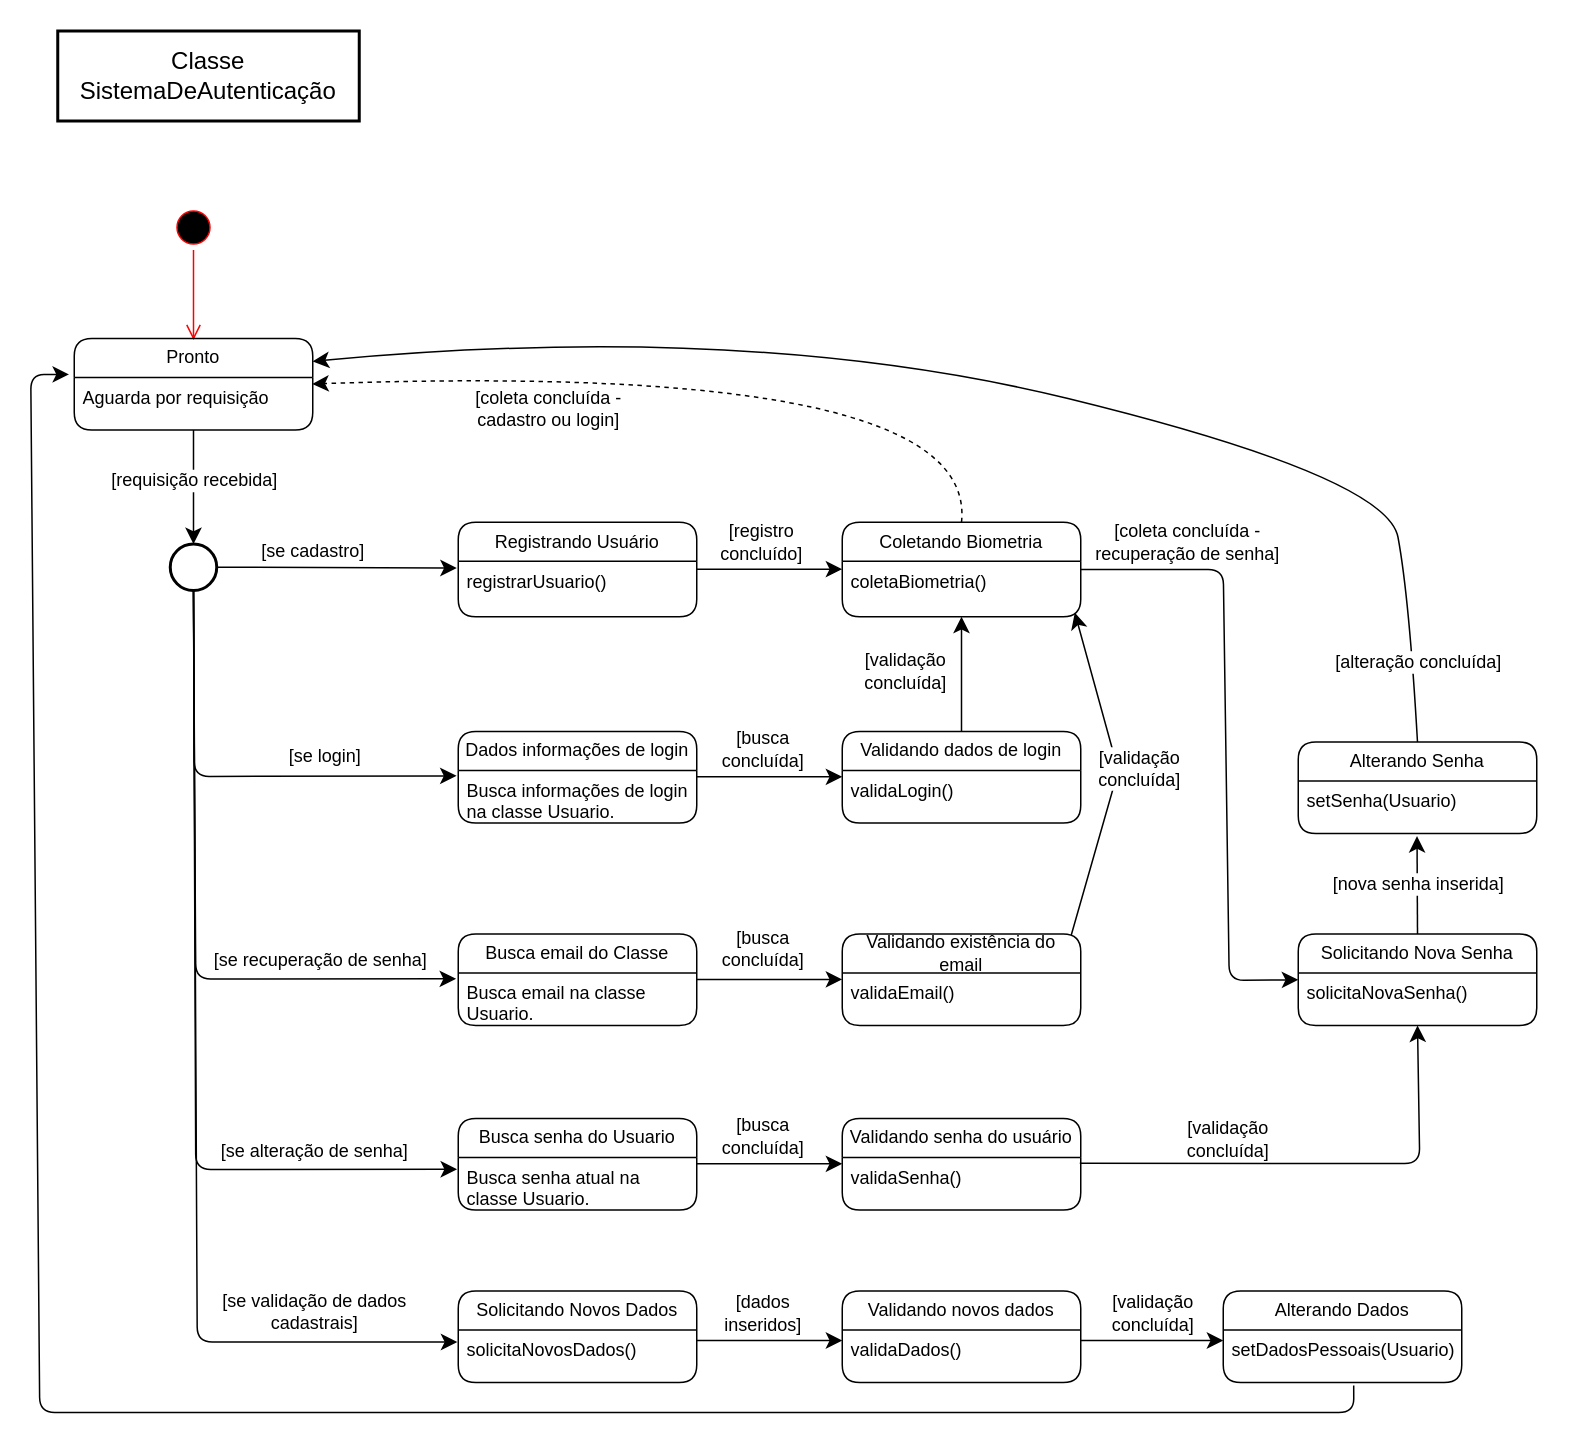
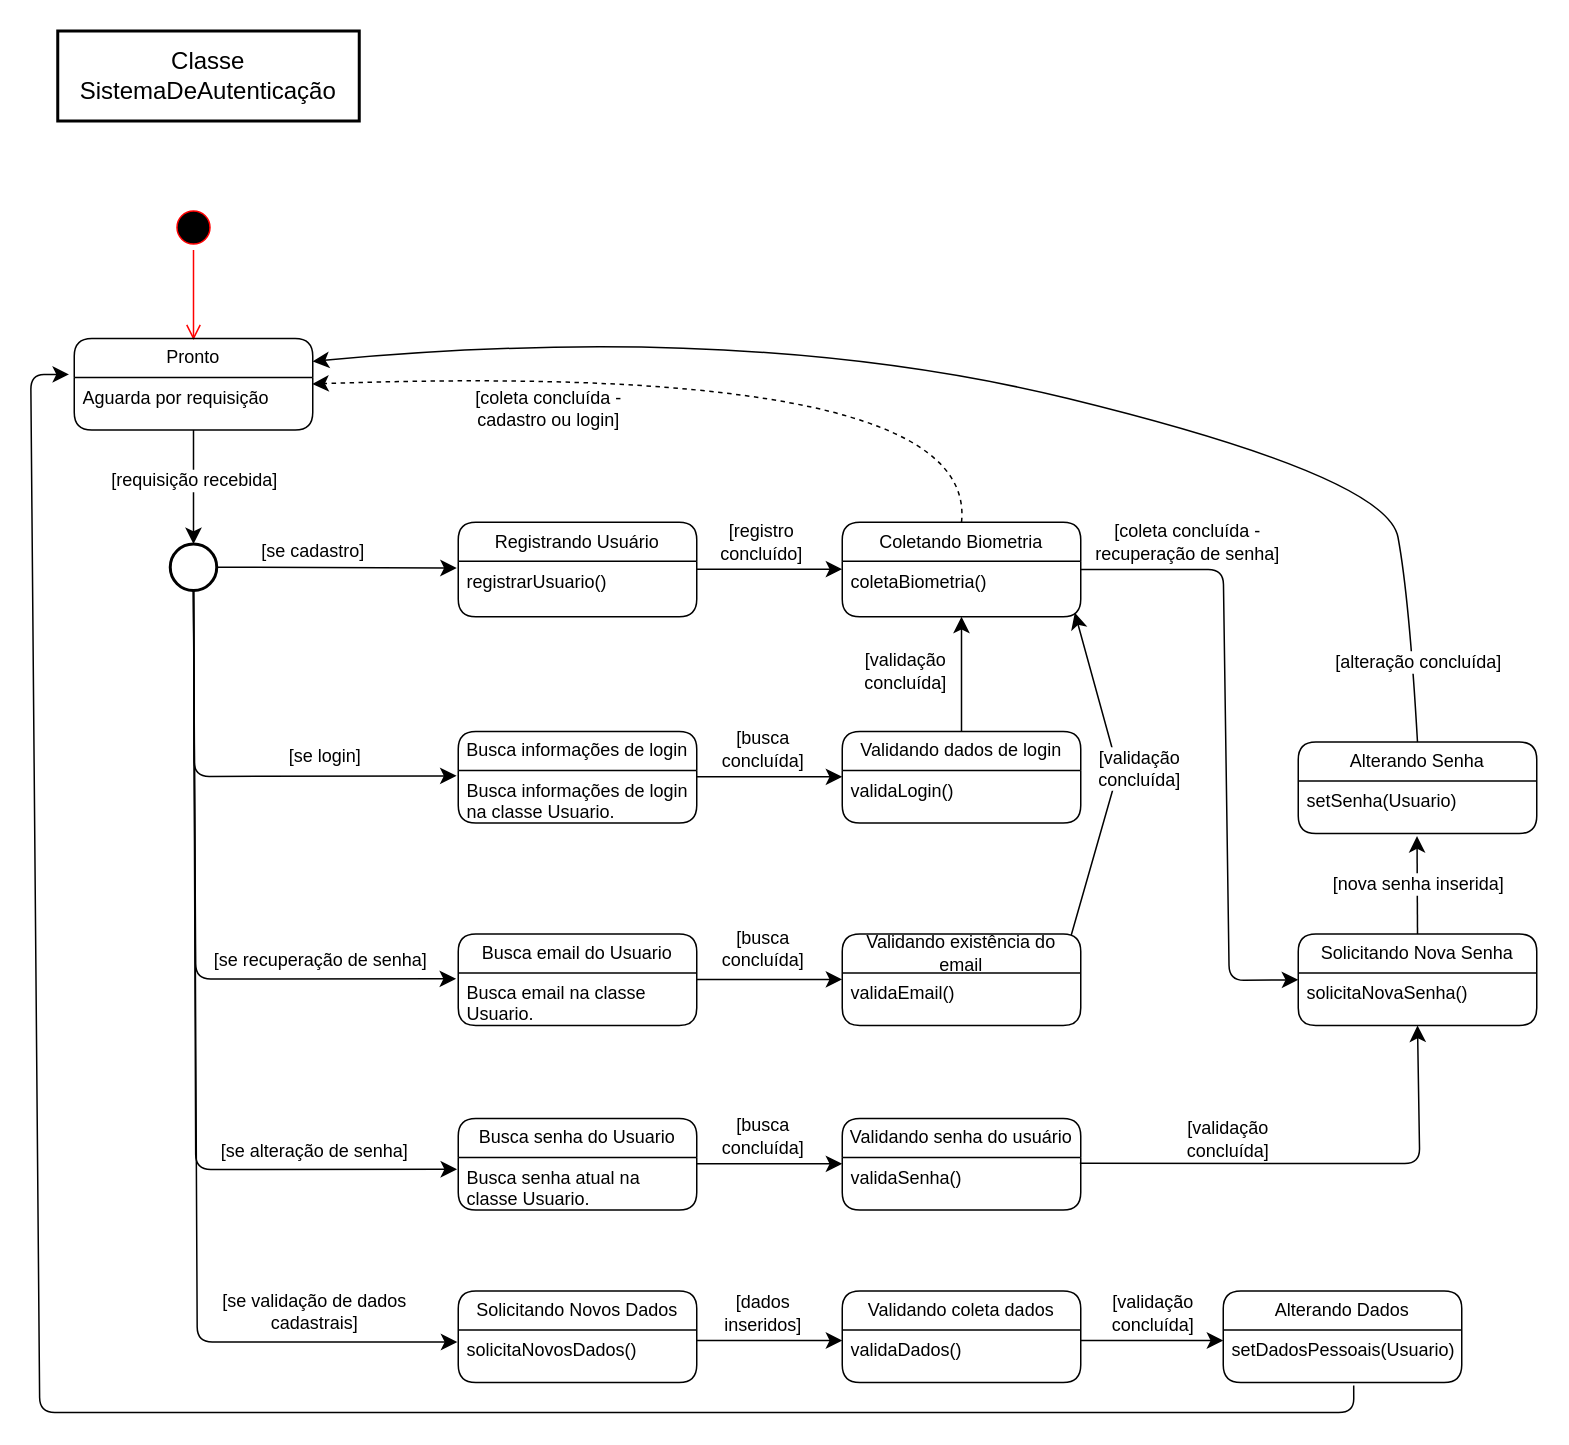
- <mxCell id="21" value="Dados informações de login" style="swimlane;fontStyle=0;childLayout=stackLayout;horizontal=1;startSize=26;fillColor=none;horizontalStack=0;resizeParent=1;resizeParentMax=0;resizeLast=0;collapsible=1;marginBottom=0;whiteSpace=wrap;html=1;rounded=1;" vertex="1" parent="1"><mxGeometry x="305" y="487" width="159" height="61" as="geometry" /></mxCell>
+ <mxCell id="21" value="Busca informações de login" style="swimlane;fontStyle=0;childLayout=stackLayout;horizontal=1;startSize=26;fillColor=none;horizontalStack=0;resizeParent=1;resizeParentMax=0;resizeLast=0;collapsible=1;marginBottom=0;whiteSpace=wrap;html=1;rounded=1;" vertex="1" parent="1"><mxGeometry x="305" y="487" width="159" height="61" as="geometry" /></mxCell>
- <mxCell id="29" value="Busca email do Classe" style="swimlane;fontStyle=0;childLayout=stackLayout;horizontal=1;startSize=26;fillColor=none;horizontalStack=0;resizeParent=1;resizeParentMax=0;resizeLast=0;collapsible=1;marginBottom=0;whiteSpace=wrap;html=1;rounded=1;" vertex="1" parent="1"><mxGeometry x="305" y="622" width="159" height="61" as="geometry" /></mxCell>
+ <mxCell id="29" value="Busca email do Usuario" style="swimlane;fontStyle=0;childLayout=stackLayout;horizontal=1;startSize=26;fillColor=none;horizontalStack=0;resizeParent=1;resizeParentMax=0;resizeLast=0;collapsible=1;marginBottom=0;whiteSpace=wrap;html=1;rounded=1;" vertex="1" parent="1"><mxGeometry x="305" y="622" width="159" height="61" as="geometry" /></mxCell>
- <mxCell id="61" value="Validando novos dados" style="swimlane;fontStyle=0;childLayout=stackLayout;horizontal=1;startSize=26;fillColor=none;horizontalStack=0;resizeParent=1;resizeParentMax=0;resizeLast=0;collapsible=1;marginBottom=0;whiteSpace=wrap;html=1;rounded=1;" vertex="1" parent="1"><mxGeometry x="561" y="860" width="159" height="61" as="geometry" /></mxCell>
+ <mxCell id="61" value="Validando coleta dados" style="swimlane;fontStyle=0;childLayout=stackLayout;horizontal=1;startSize=26;fillColor=none;horizontalStack=0;resizeParent=1;resizeParentMax=0;resizeLast=0;collapsible=1;marginBottom=0;whiteSpace=wrap;html=1;rounded=1;" vertex="1" parent="1"><mxGeometry x="561" y="860" width="159" height="61" as="geometry" /></mxCell>
